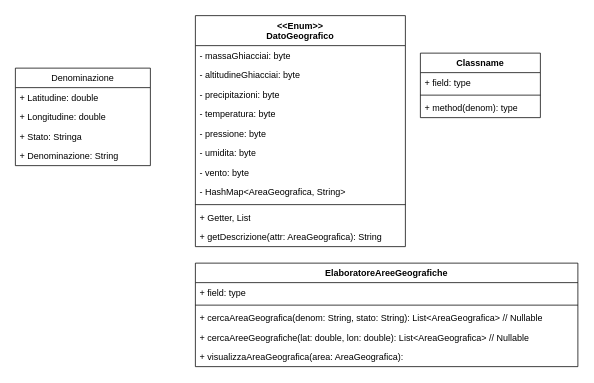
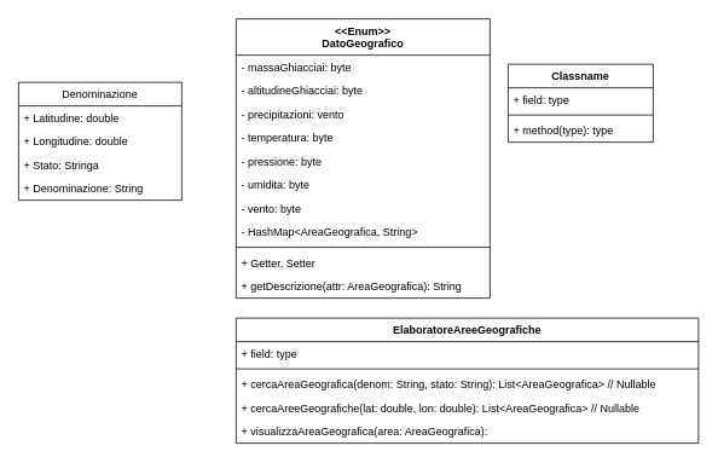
- <mxCell id="20" value="- precipitazioni: byte" style="text;strokeColor=none;fillColor=none;align=left;verticalAlign=top;spacingLeft=4;spacingRight=4;overflow=hidden;rotatable=0;points=[[0,0.5],[1,0.5]];portConstraint=eastwest;whiteSpace=wrap;html=1;" vertex="1" parent="17"><mxGeometry y="92" width="280" height="26" as="geometry" /></mxCell>
+ <mxCell id="20" value="- precipitazioni: vento" style="text;strokeColor=none;fillColor=none;align=left;verticalAlign=top;spacingLeft=4;spacingRight=4;overflow=hidden;rotatable=0;points=[[0,0.5],[1,0.5]];portConstraint=eastwest;whiteSpace=wrap;html=1;" vertex="1" parent="17"><mxGeometry y="92" width="280" height="26" as="geometry" /></mxCell>
- <mxCell id="16" value="+ method(denom): type" style="text;strokeColor=none;fillColor=none;align=left;verticalAlign=top;spacingLeft=4;spacingRight=4;overflow=hidden;rotatable=0;points=[[0,0.5],[1,0.5]];portConstraint=eastwest;whiteSpace=wrap;html=1;" vertex="1" parent="13"><mxGeometry y="60" width="160" height="26" as="geometry" /></mxCell>
+ <mxCell id="16" value="+ method(type): type" style="text;strokeColor=none;fillColor=none;align=left;verticalAlign=top;spacingLeft=4;spacingRight=4;overflow=hidden;rotatable=0;points=[[0,0.5],[1,0.5]];portConstraint=eastwest;whiteSpace=wrap;html=1;" vertex="1" parent="13"><mxGeometry y="60" width="160" height="26" as="geometry" /></mxCell>
- <mxCell id="27" value="+ Getter, List" style="text;strokeColor=none;fillColor=none;align=left;verticalAlign=top;spacingLeft=4;spacingRight=4;overflow=hidden;rotatable=0;points=[[0,0.5],[1,0.5]];portConstraint=eastwest;whiteSpace=wrap;html=1;" vertex="1" parent="17"><mxGeometry y="256" width="280" height="26" as="geometry" /></mxCell>
+ <mxCell id="27" value="+ Getter, Setter" style="text;strokeColor=none;fillColor=none;align=left;verticalAlign=top;spacingLeft=4;spacingRight=4;overflow=hidden;rotatable=0;points=[[0,0.5],[1,0.5]];portConstraint=eastwest;whiteSpace=wrap;html=1;" vertex="1" parent="17"><mxGeometry y="256" width="280" height="26" as="geometry" /></mxCell>
